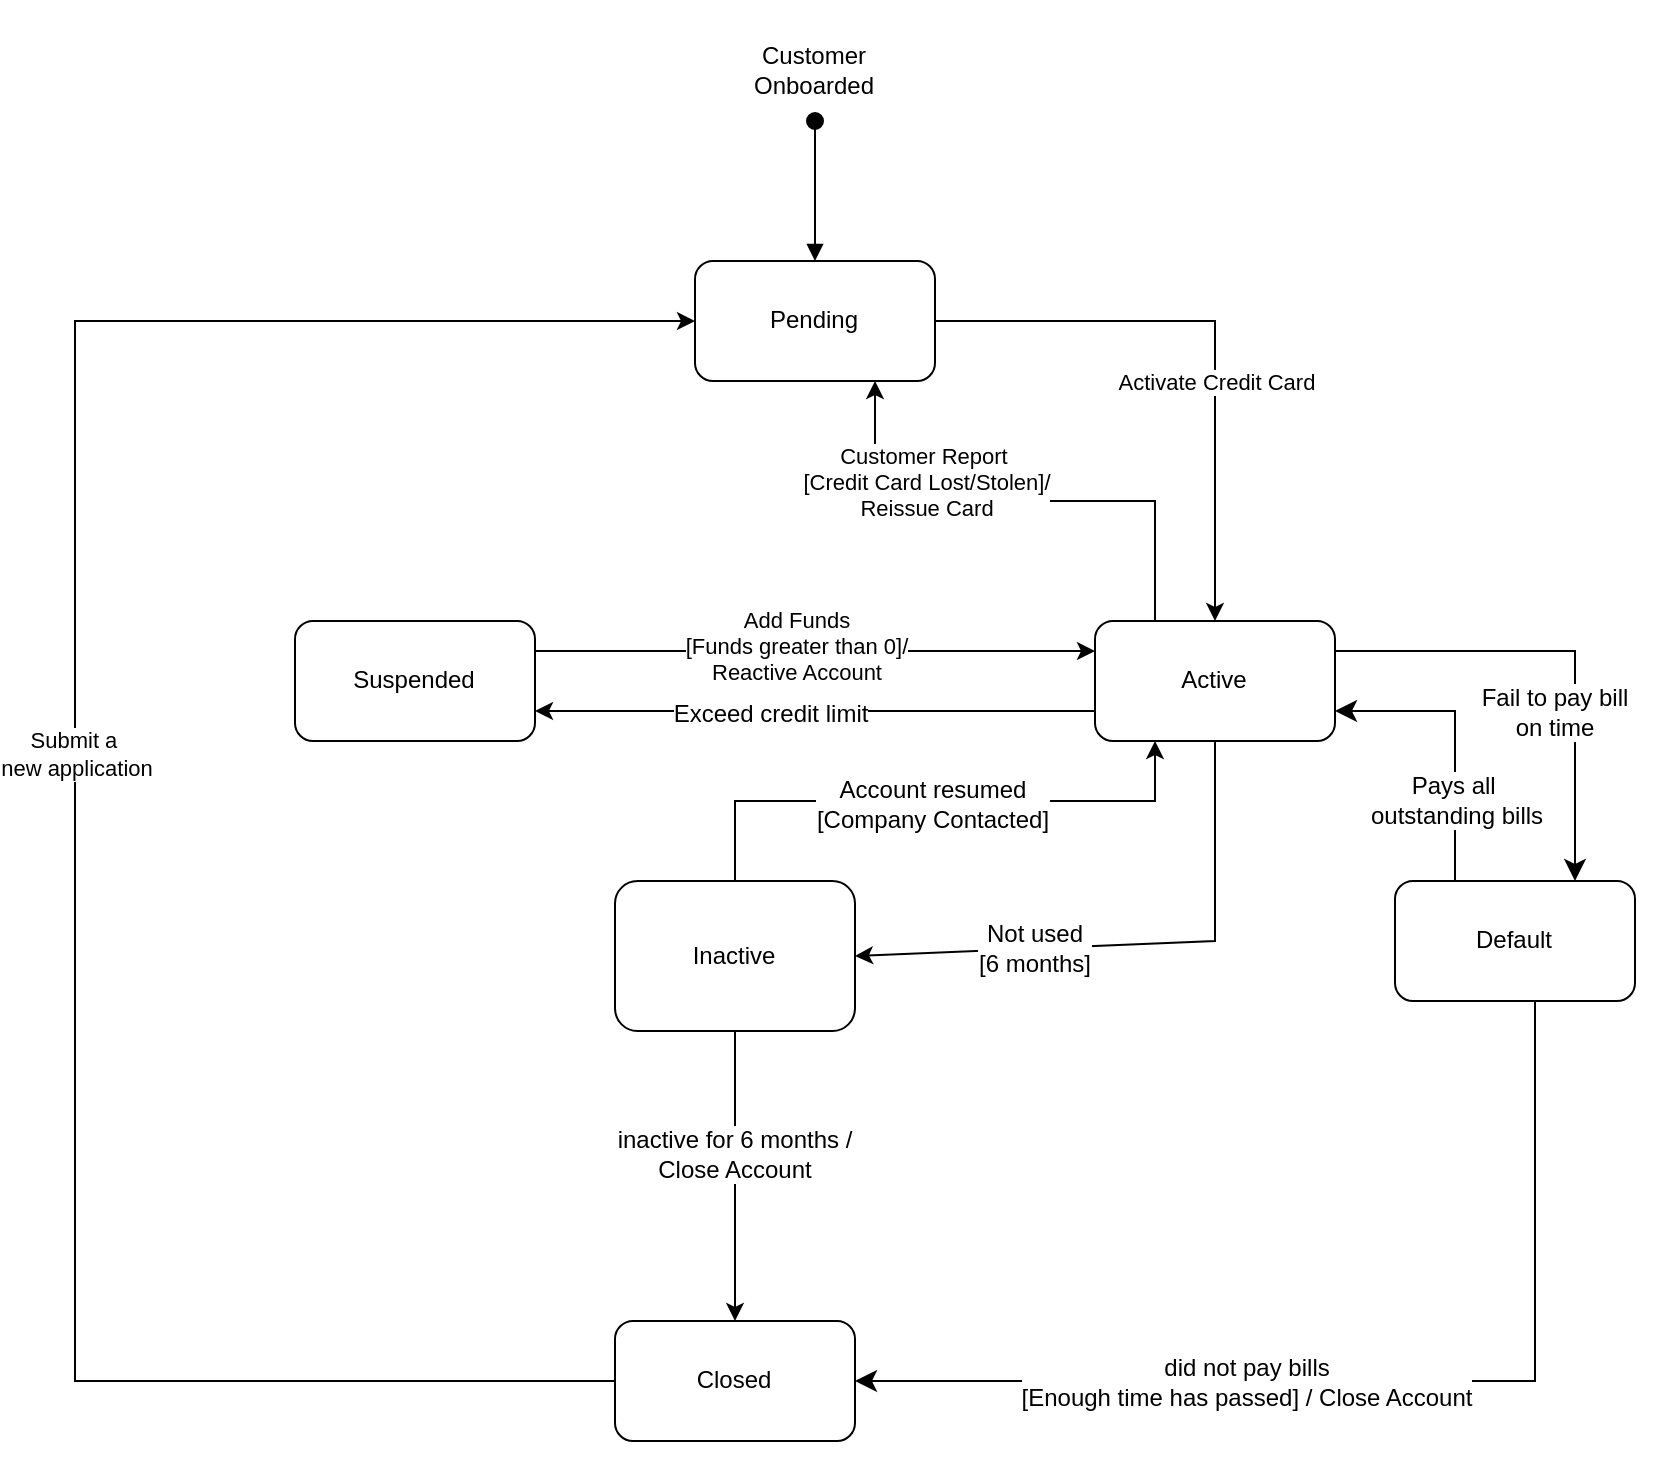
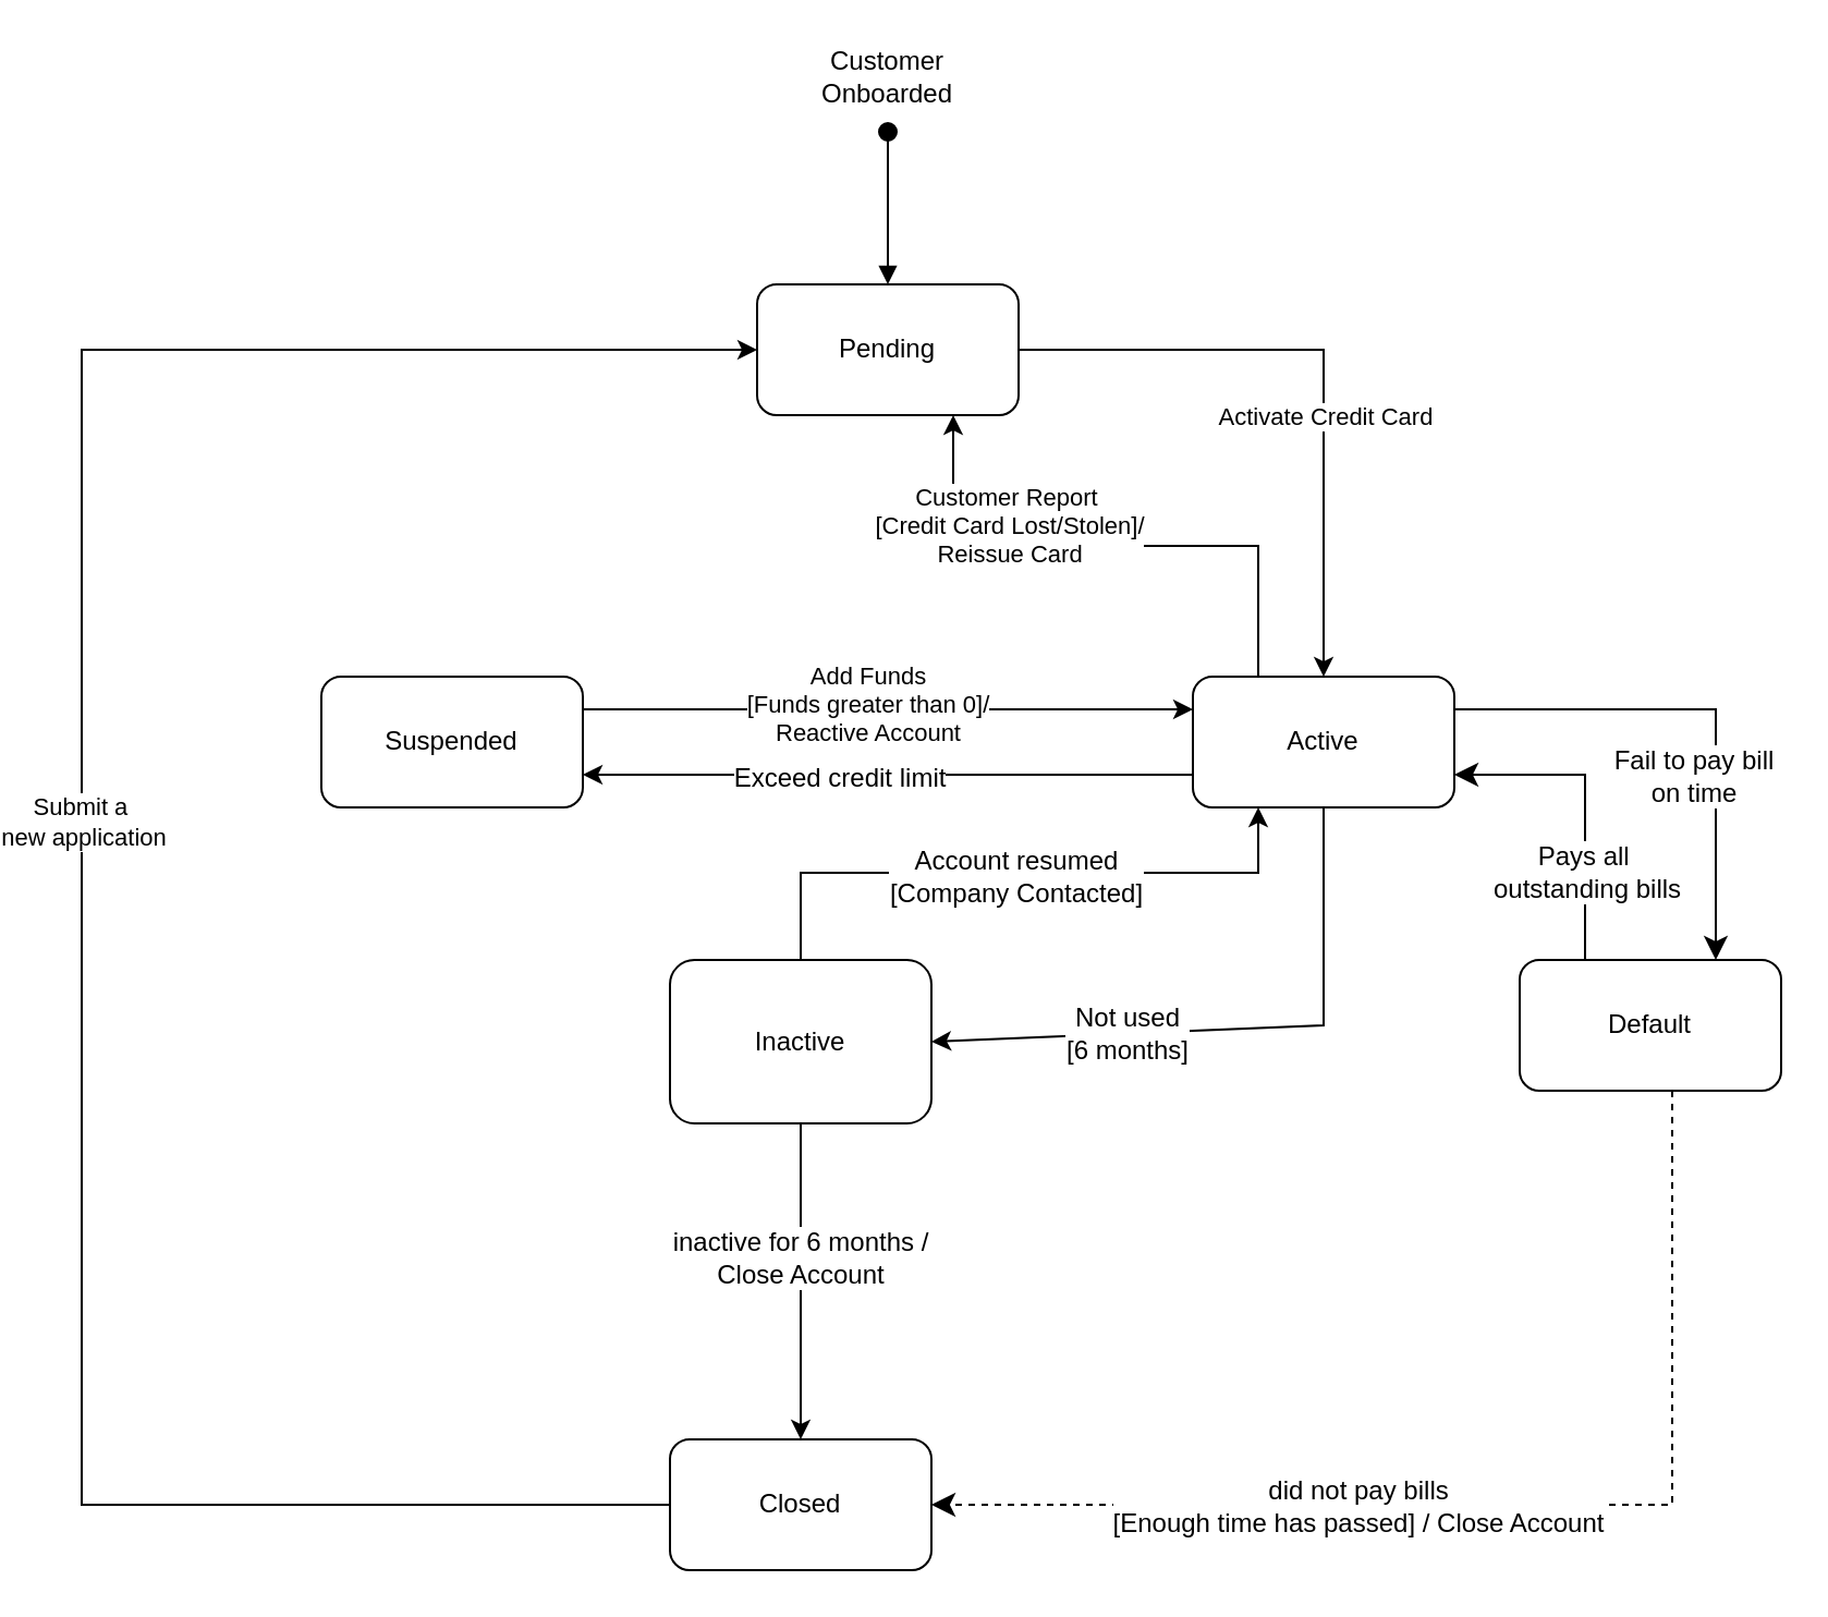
- <mxCell id="30" style="edgeStyle=orthogonalEdgeStyle;rounded=0;orthogonalLoop=1;jettySize=auto;html=1;fontSize=12;startSize=8;endSize=8;entryX=1;entryY=0.5;entryDx=0;entryDy=0;" parent="1" source="18" target="29" edge="1"><mxGeometry relative="1" as="geometry"><Array as="points"><mxPoint x="750" y="690" /></Array><mxPoint x="365" y="675" as="targetPoint" /></mxGeometry></mxCell>
+ <mxCell id="30" style="edgeStyle=orthogonalEdgeStyle;rounded=0;orthogonalLoop=1;jettySize=auto;html=1;fontSize=12;startSize=8;endSize=8;entryX=1;entryY=0.5;entryDx=0;entryDy=0;dashed=1;" parent="1" source="18" target="29" edge="1"><mxGeometry relative="1" as="geometry"><Array as="points"><mxPoint x="750" y="690" /></Array><mxPoint x="365" y="675" as="targetPoint" /></mxGeometry></mxCell>
